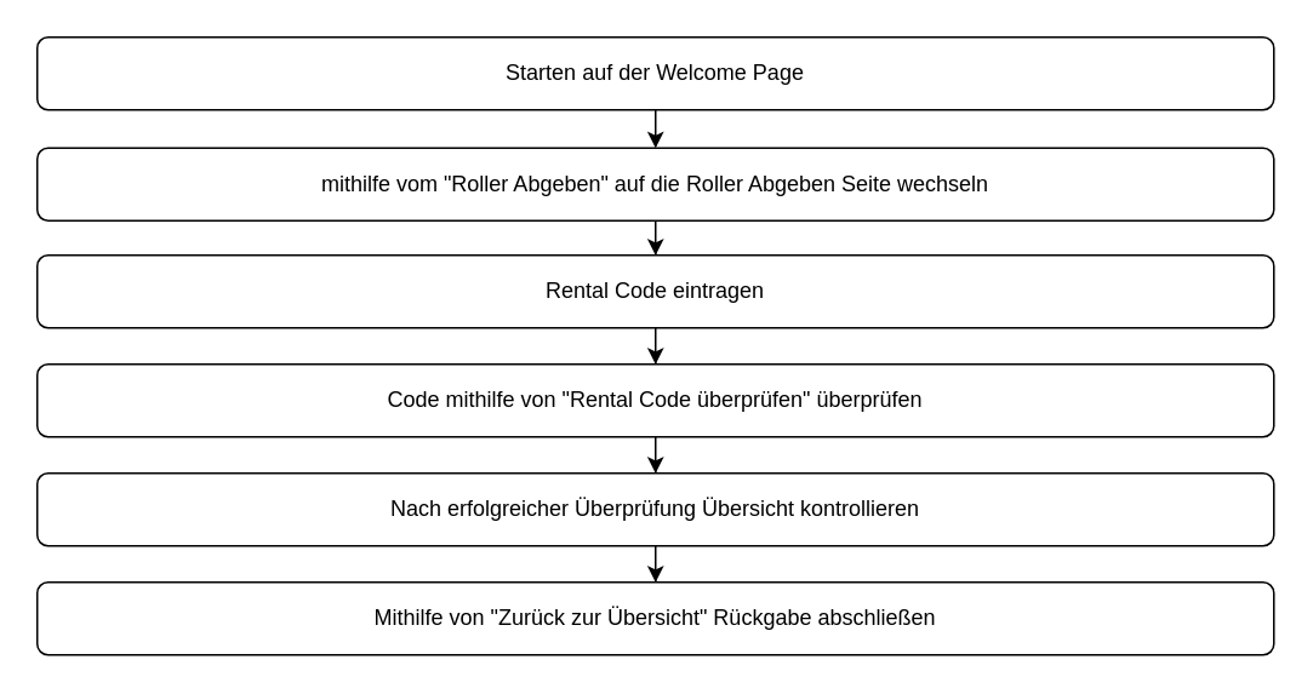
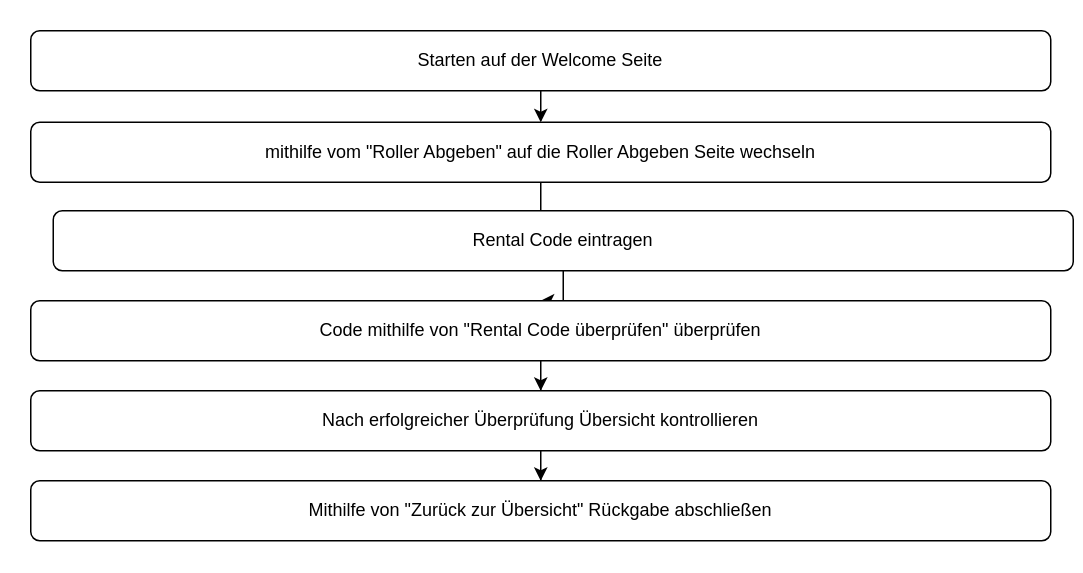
- <mxCell id="3" value="Starten auf der Welcome Page" style="rounded=1;whiteSpace=wrap;html=1;" parent="1" vertex="1"><mxGeometry x="20" y="20" width="680" height="40" as="geometry" /></mxCell>
+ <mxCell id="3" value="Starten auf der Welcome Seite" style="rounded=1;whiteSpace=wrap;html=1;" parent="1" vertex="1"><mxGeometry x="20" y="20" width="680" height="40" as="geometry" /></mxCell>
- <mxCell id="7" value="Rental Code eintragen" style="rounded=1;whiteSpace=wrap;html=1;" parent="1" vertex="1"><mxGeometry x="20" y="140" width="680" height="40" as="geometry" /></mxCell>
+ <mxCell id="7" value="Rental Code eintragen" style="rounded=1;whiteSpace=wrap;html=1;" parent="1" vertex="1"><mxGeometry x="35" y="140" width="680" height="40" as="geometry" /></mxCell>
